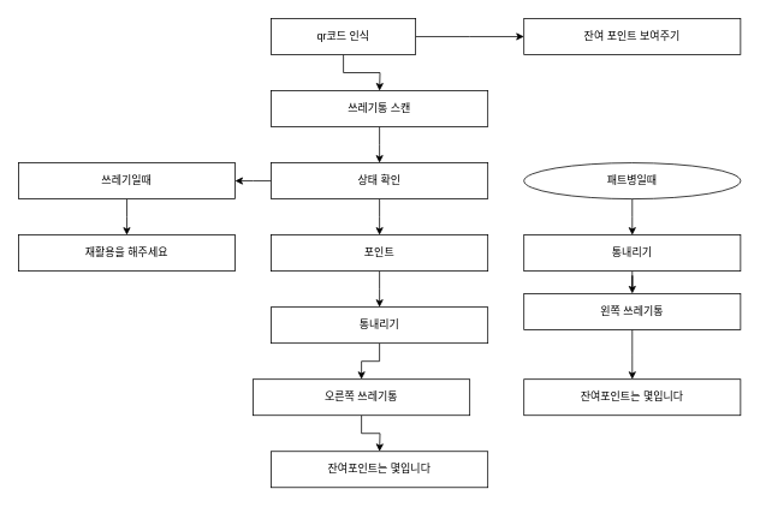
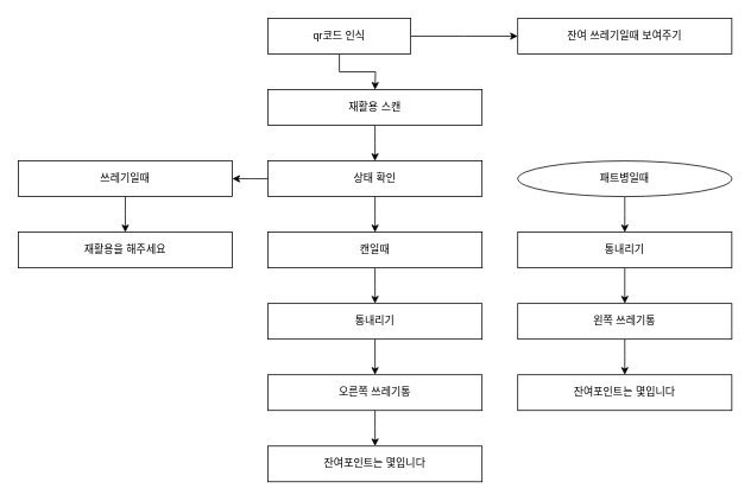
- <mxCell id="10" value="잔여 포인트 보여주기" style="rounded=0;whiteSpace=wrap;html=1;" vertex="1" parent="1"><mxGeometry x="580" y="20" width="240" height="40" as="geometry" /></mxCell>
+ <mxCell id="10" value="잔여 쓰레기일때 보여주기" style="rounded=0;whiteSpace=wrap;html=1;" vertex="1" parent="1"><mxGeometry x="580" y="20" width="240" height="40" as="geometry" /></mxCell>
- <mxCell id="6" value="쓰레기통 스캔" style="rounded=0;whiteSpace=wrap;html=1;" vertex="1" parent="1"><mxGeometry x="300" y="100" width="240" height="40" as="geometry" /></mxCell>
+ <mxCell id="6" value="재활용 스캔" style="rounded=0;whiteSpace=wrap;html=1;" vertex="1" parent="1"><mxGeometry x="300" y="100" width="240" height="40" as="geometry" /></mxCell>
- <mxCell id="12" value="포인트" style="rounded=0;whiteSpace=wrap;html=1;" vertex="1" parent="1"><mxGeometry x="300" y="260" width="240" height="40" as="geometry" /></mxCell>
+ <mxCell id="12" value="캔일때" style="rounded=0;whiteSpace=wrap;html=1;" vertex="1" parent="1"><mxGeometry x="300" y="260" width="240" height="40" as="geometry" /></mxCell>
- <mxCell id="20" value="왼쪽 쓰레기통" style="rounded=0;whiteSpace=wrap;html=1;" vertex="1" parent="1"><mxGeometry x="580" y="325" width="240" height="40" as="geometry" /></mxCell>
+ <mxCell id="20" value="왼쪽 쓰레기통" style="rounded=0;whiteSpace=wrap;html=1;" vertex="1" parent="1"><mxGeometry x="580" y="340" width="240" height="40" as="geometry" /></mxCell>
- <mxCell id="14" value="오른쪽 쓰레기통" style="rounded=0;whiteSpace=wrap;html=1;" vertex="1" parent="1"><mxGeometry x="280" y="420" width="240" height="40" as="geometry" /></mxCell>
+ <mxCell id="14" value="오른쪽 쓰레기통" style="rounded=0;whiteSpace=wrap;html=1;" vertex="1" parent="1"><mxGeometry x="300" y="420" width="240" height="40" as="geometry" /></mxCell>
